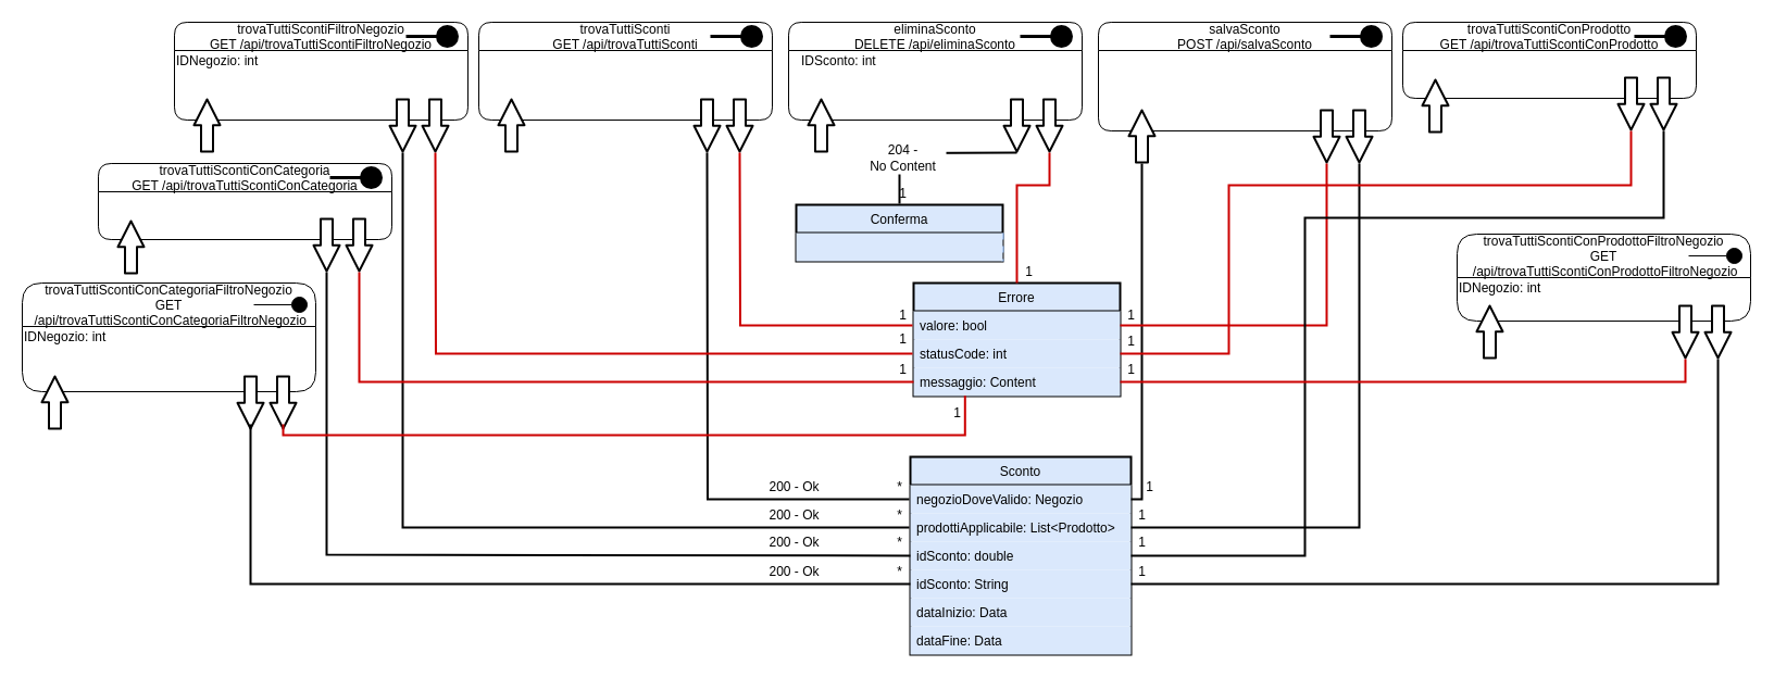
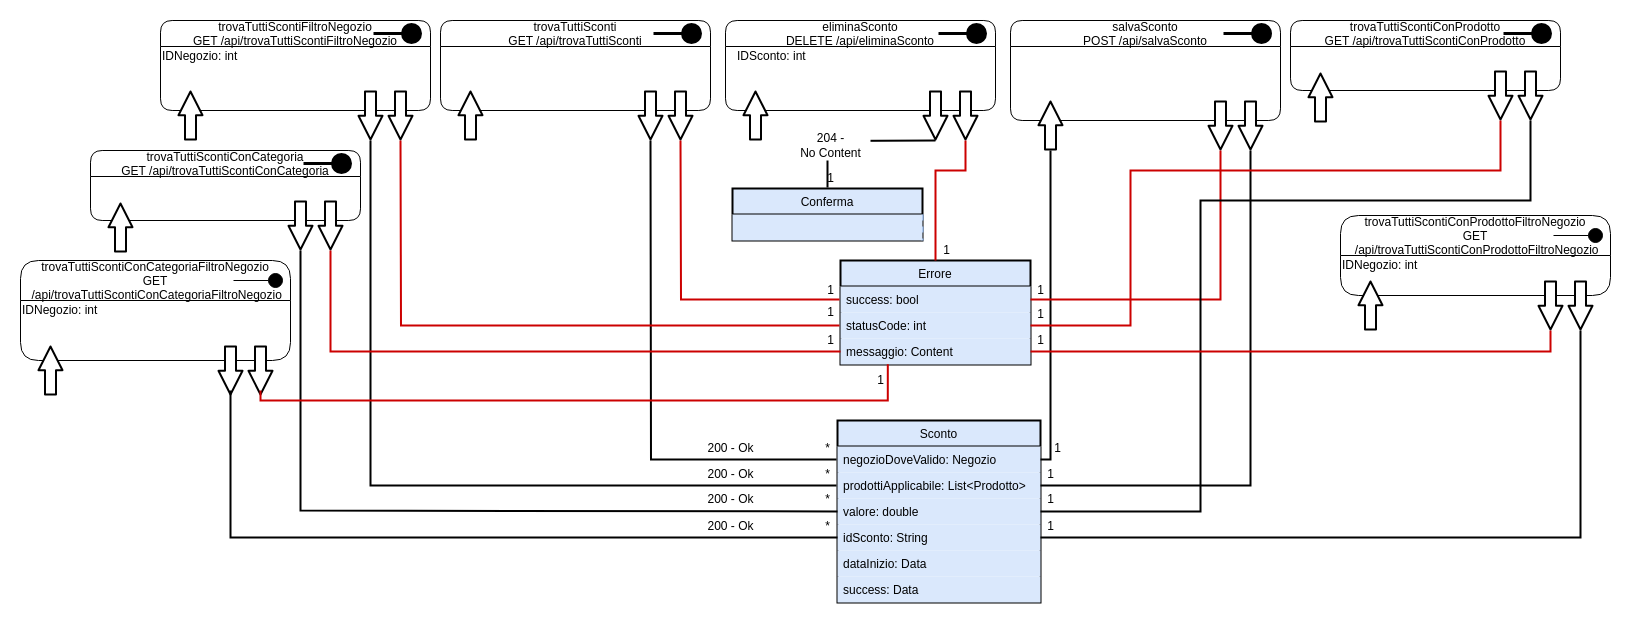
- <mxCell id="19" value="valore: bool" style="text;align=left;verticalAlign=top;spacingLeft=4;spacingRight=4;overflow=hidden;rotatable=0;points=[[0,0.5],[1,0.5]];portConstraint=eastwest;fillColor=#dae8fc;" parent="18" vertex="1"><mxGeometry y="26" width="190" height="26" as="geometry" /></mxCell>
+ <mxCell id="19" value="success: bool" style="text;align=left;verticalAlign=top;spacingLeft=4;spacingRight=4;overflow=hidden;rotatable=0;points=[[0,0.5],[1,0.5]];portConstraint=eastwest;fillColor=#dae8fc;" parent="18" vertex="1"><mxGeometry y="26" width="190" height="26" as="geometry" /></mxCell>
- <mxCell id="5" value="idSconto: double" style="text;align=left;verticalAlign=top;spacingLeft=4;spacingRight=4;overflow=hidden;rotatable=0;points=[[0,0.5],[1,0.5]];portConstraint=eastwest;rounded=0;shadow=0;html=0;fillColor=#dae8fc;" parent="2" vertex="1"><mxGeometry y="78" width="203" height="26" as="geometry" /></mxCell>
+ <mxCell id="5" value="valore: double" style="text;align=left;verticalAlign=top;spacingLeft=4;spacingRight=4;overflow=hidden;rotatable=0;points=[[0,0.5],[1,0.5]];portConstraint=eastwest;rounded=0;shadow=0;html=0;fillColor=#dae8fc;" parent="2" vertex="1"><mxGeometry y="78" width="203" height="26" as="geometry" /></mxCell>
- <mxCell id="8" value="dataFine: Data" style="text;align=left;verticalAlign=top;spacingLeft=4;spacingRight=4;overflow=hidden;rotatable=0;points=[[0,0.5],[1,0.5]];portConstraint=eastwest;rounded=0;shadow=0;html=0;fillColor=#dae8fc;" parent="2" vertex="1"><mxGeometry y="156" width="203" height="26" as="geometry" /></mxCell>
+ <mxCell id="8" value="success: Data" style="text;align=left;verticalAlign=top;spacingLeft=4;spacingRight=4;overflow=hidden;rotatable=0;points=[[0,0.5],[1,0.5]];portConstraint=eastwest;rounded=0;shadow=0;html=0;fillColor=#dae8fc;" parent="2" vertex="1"><mxGeometry y="156" width="203" height="26" as="geometry" /></mxCell>
